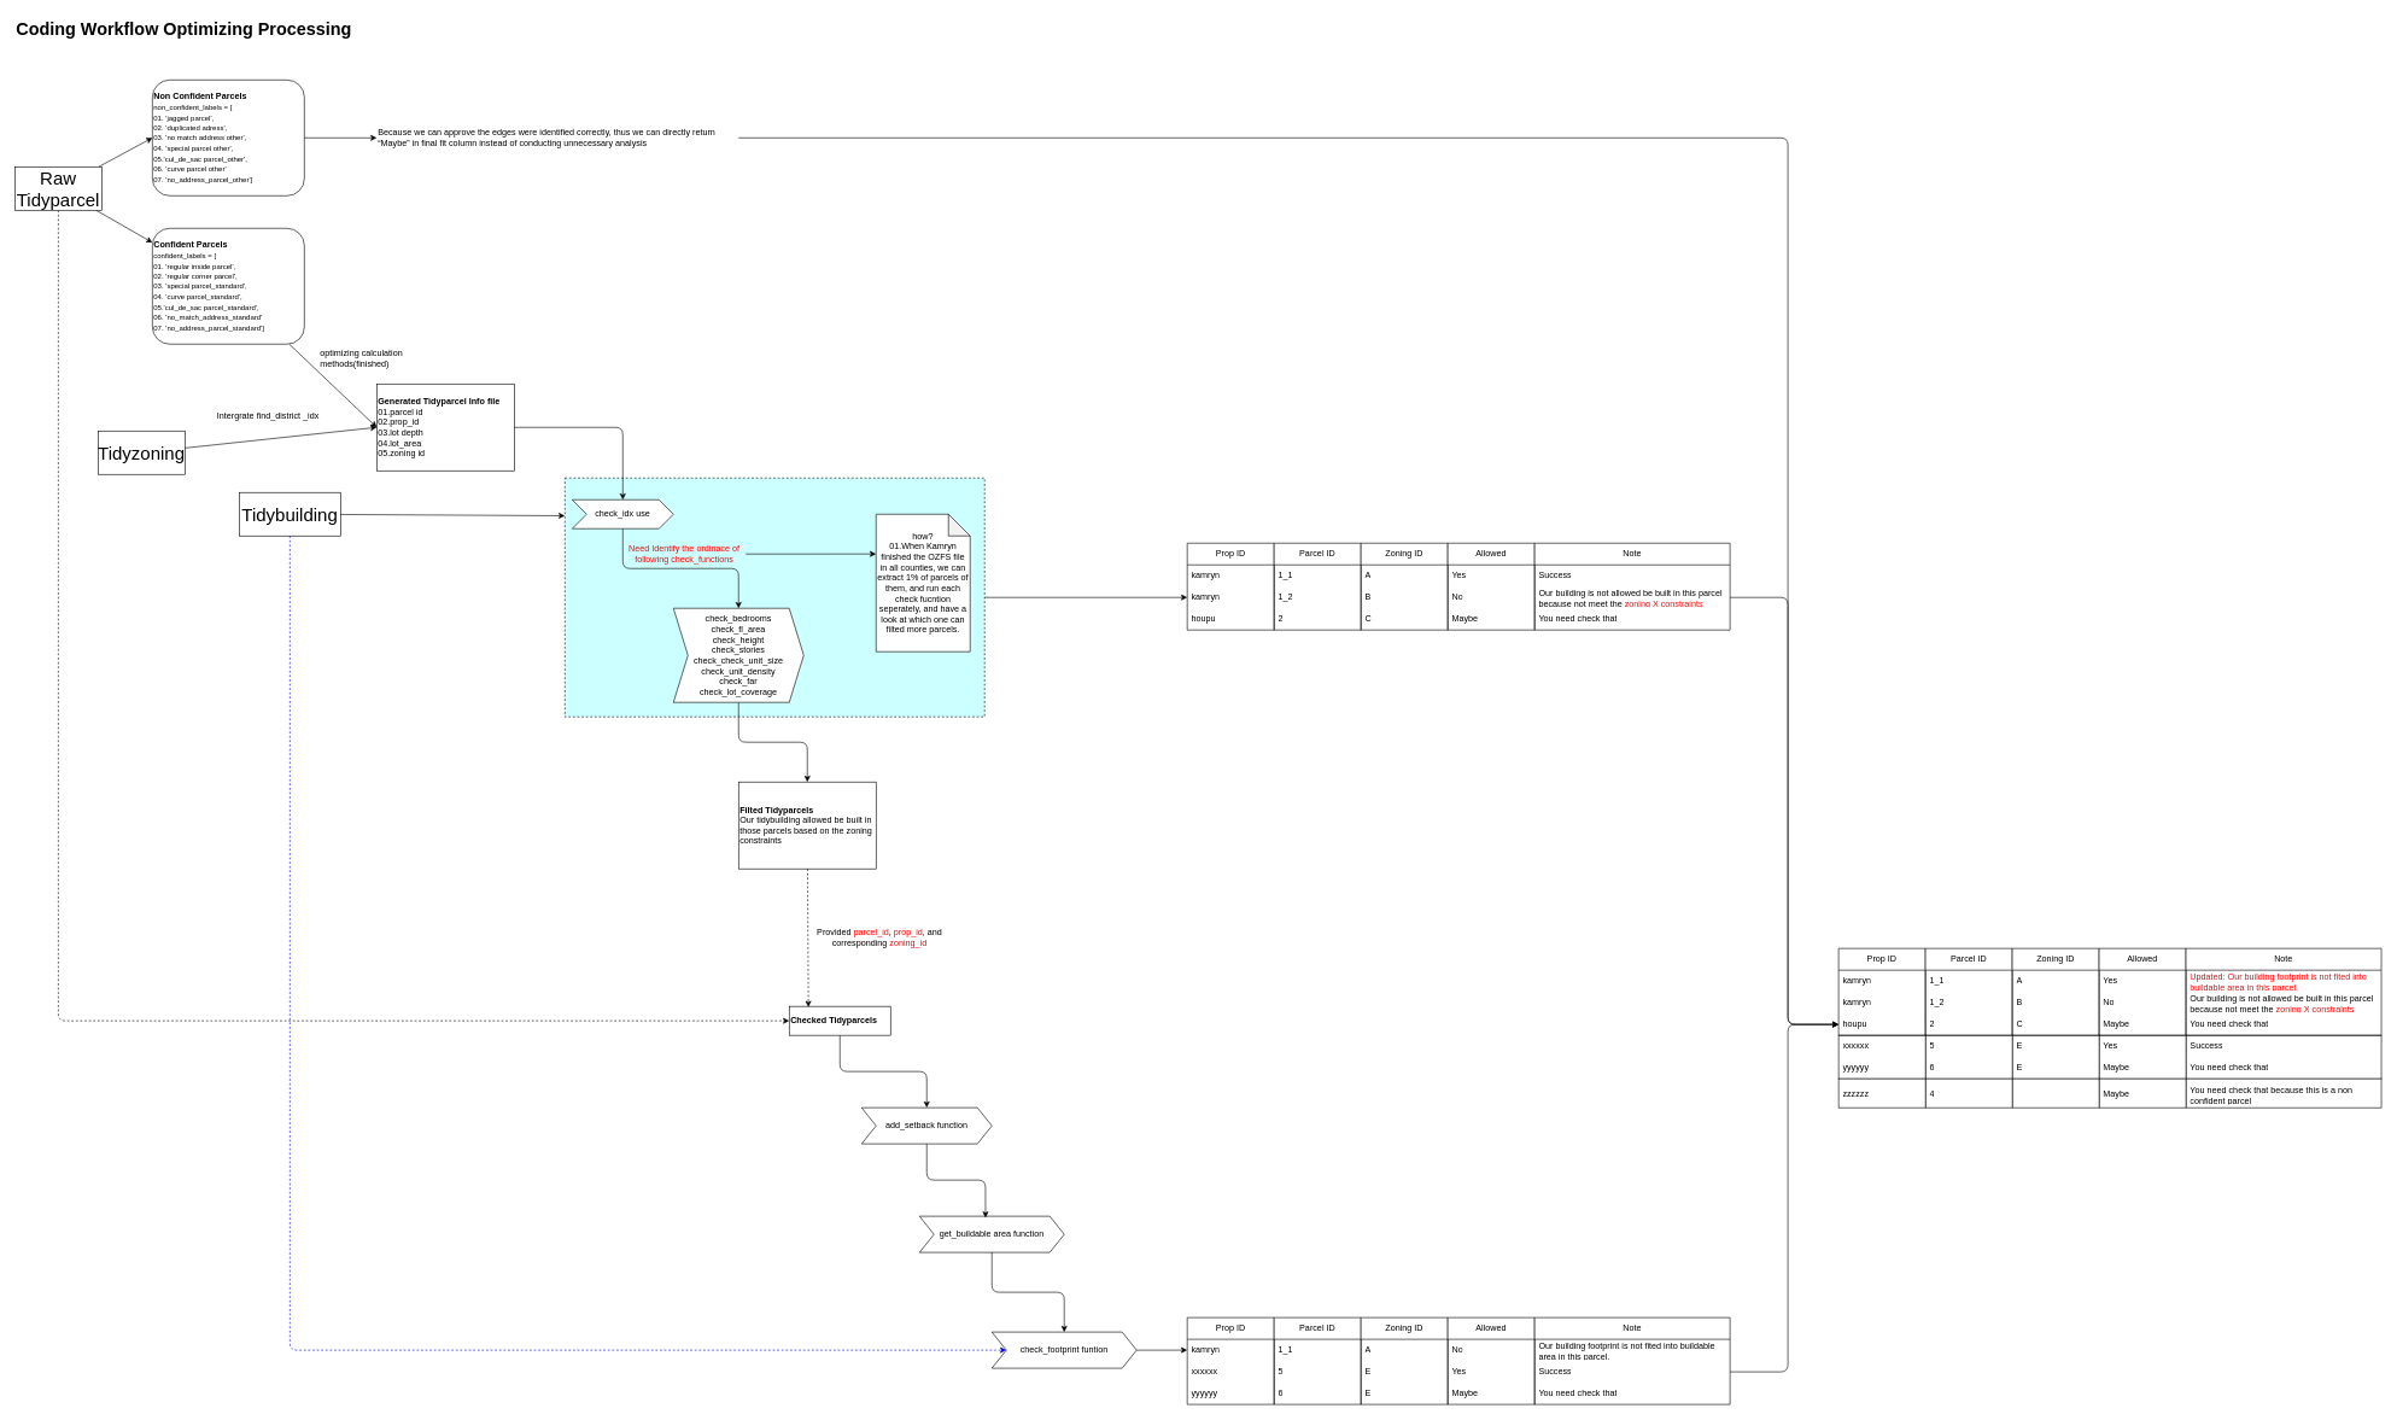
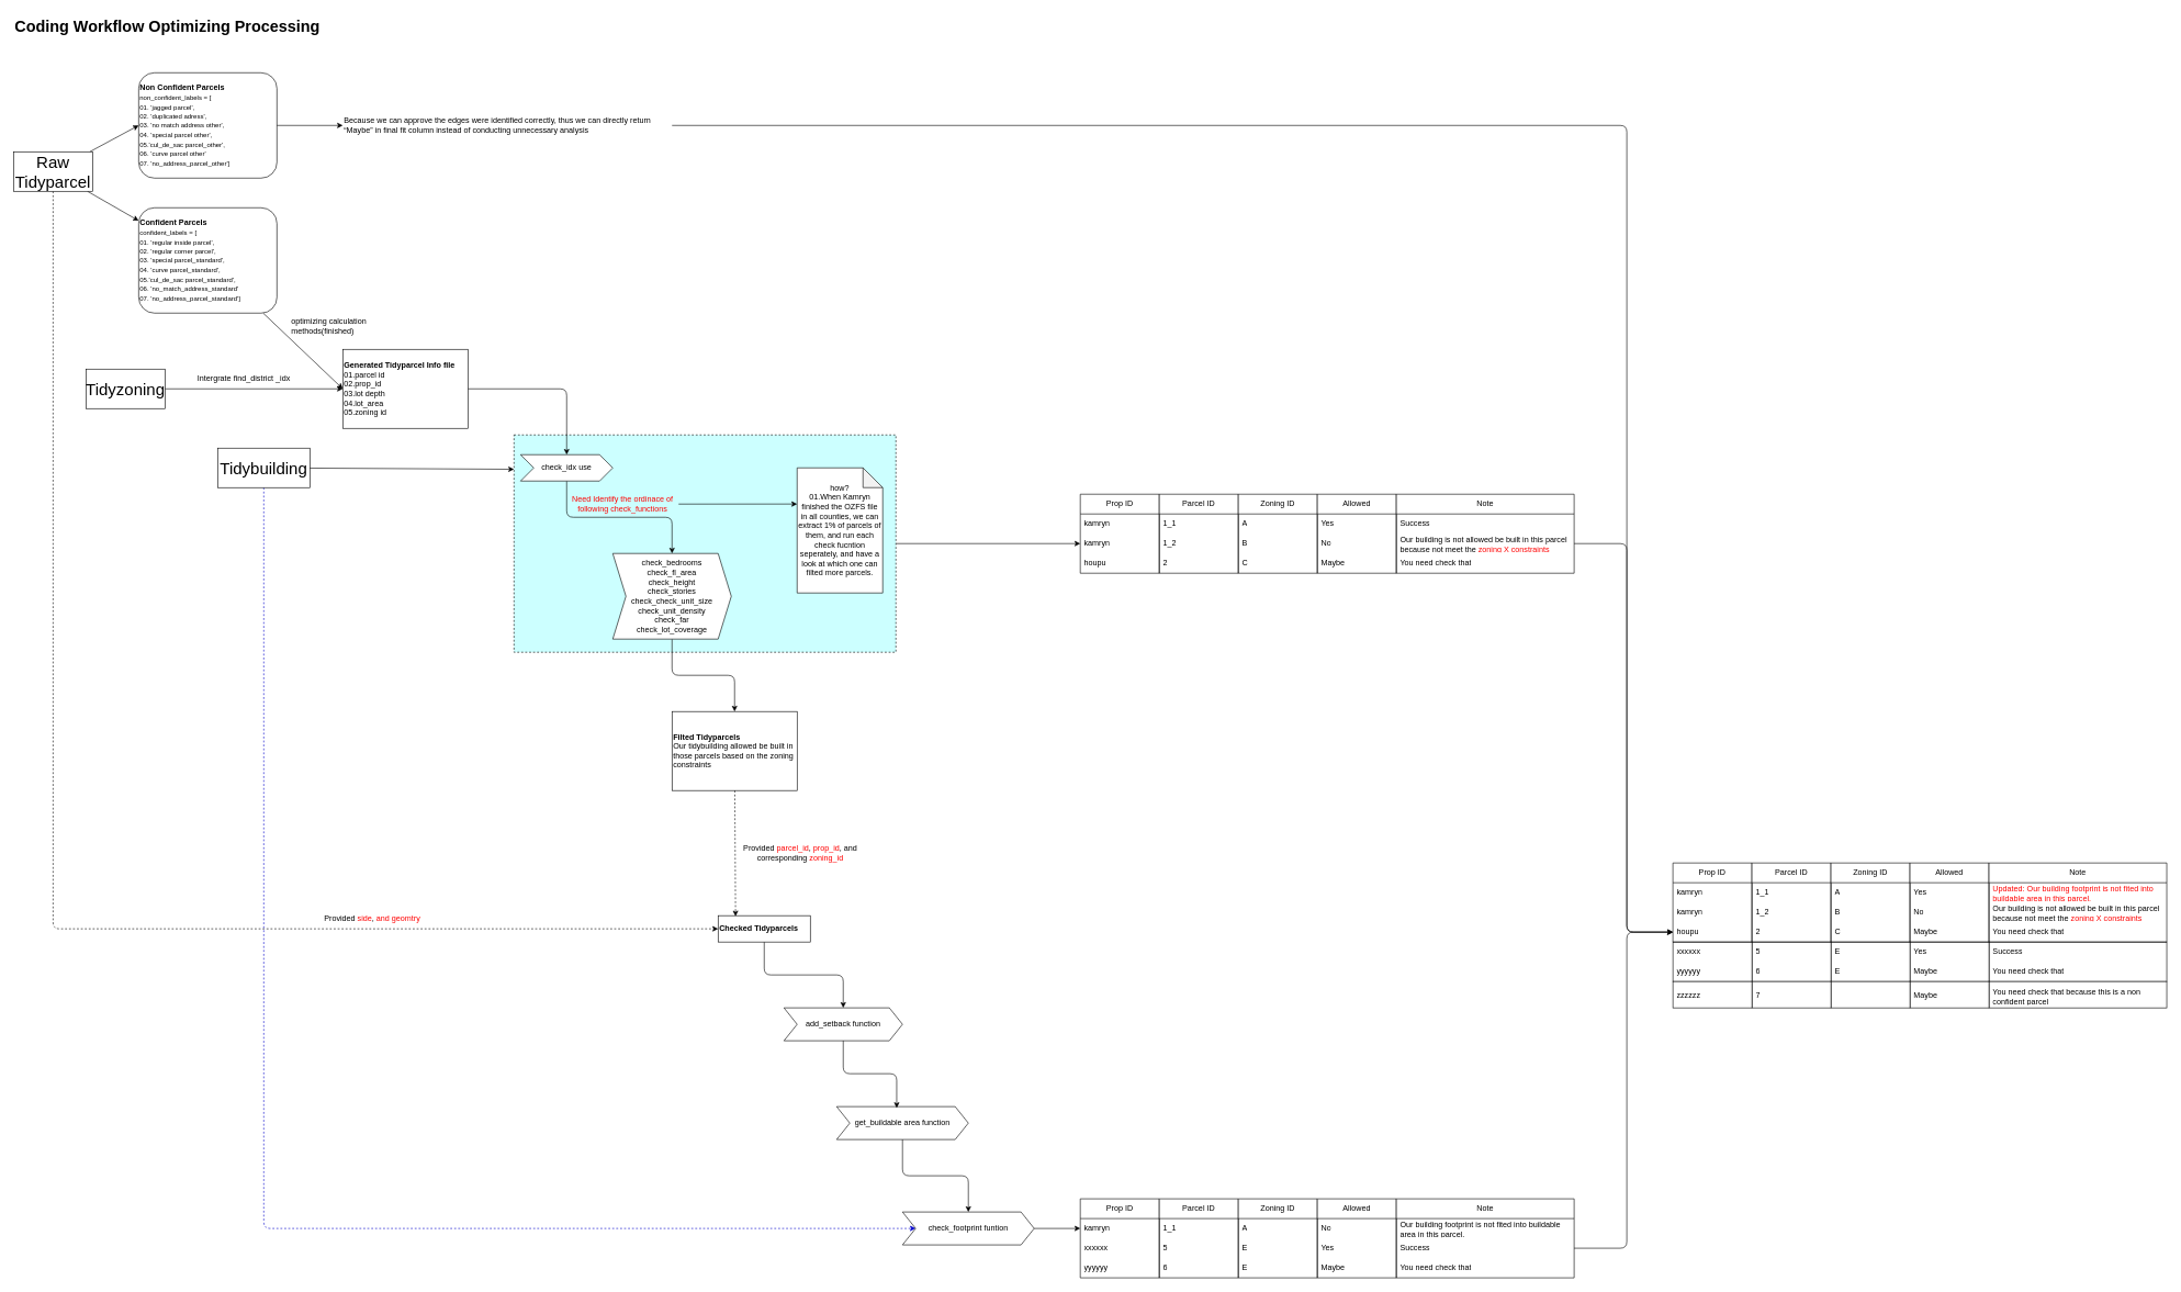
- <mxCell id="18" value="&lt;font style=&quot;font-size: 25px;&quot;&gt;Tidyzoning&lt;/font&gt;" style="rounded=0;whiteSpace=wrap;html=1;" vertex="1" parent="1"><mxGeometry x="135" y="595" width="120" height="60" as="geometry" /></mxCell>
+ <mxCell id="18" value="&lt;font style=&quot;font-size: 25px;&quot;&gt;Tidyzoning&lt;/font&gt;" style="rounded=0;whiteSpace=wrap;html=1;" vertex="1" parent="1"><mxGeometry x="130" y="560" width="120" height="60" as="geometry" /></mxCell>
+ <mxCell id="32" value="Provided &lt;font style=&quot;color: rgb(255, 0, 0);&quot;&gt;side&lt;/font&gt;, &lt;font style=&quot;color: rgb(255, 0, 0);&quot;&gt;and geomtry&lt;/font&gt;" style="text;html=1;align=center;verticalAlign=middle;whiteSpace=wrap;rounded=0;" vertex="1" parent="1"><mxGeometry x="470" y="1380" width="190" height="30" as="geometry" /></mxCell>
- <mxCell id="104" value="4" style="text;strokeColor=none;fillColor=none;align=left;verticalAlign=middle;spacingLeft=4;spacingRight=4;overflow=hidden;points=[[0,0.5],[1,0.5]];portConstraint=eastwest;rotatable=0;whiteSpace=wrap;html=1;" vertex="1" parent="87"><mxGeometry x="120" y="187" width="120" height="30" as="geometry" /></mxCell>
+ <mxCell id="104" value="7" style="text;strokeColor=none;fillColor=none;align=left;verticalAlign=middle;spacingLeft=4;spacingRight=4;overflow=hidden;points=[[0,0.5],[1,0.5]];portConstraint=eastwest;rotatable=0;whiteSpace=wrap;html=1;" vertex="1" parent="87"><mxGeometry x="120" y="187" width="120" height="30" as="geometry" /></mxCell>
